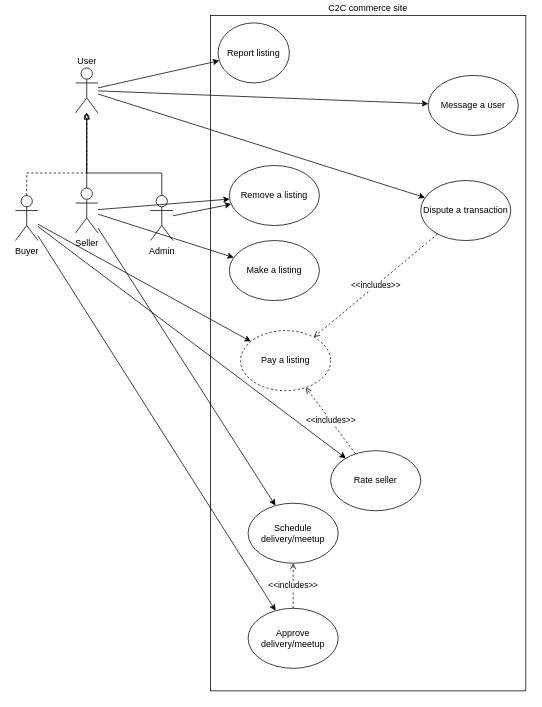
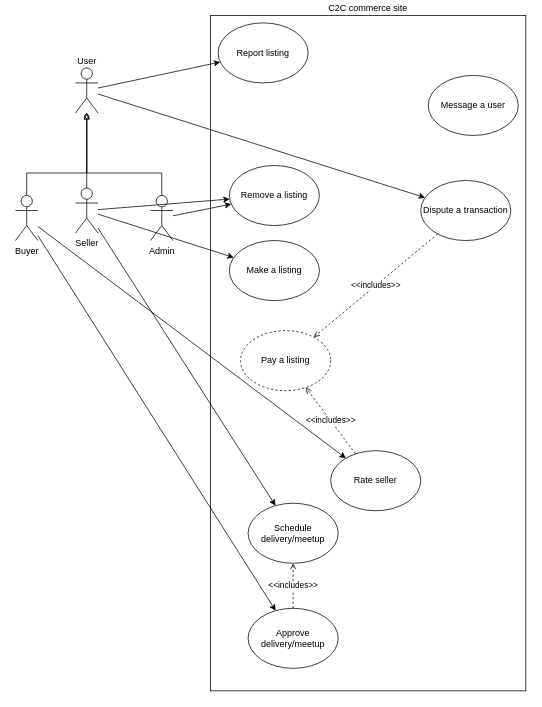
- <mxCell id="12" value="Report listing" style="ellipse;whiteSpace=wrap;html=1;" vertex="1" parent="1"><mxGeometry x="290" y="30" width="95" height="80" as="geometry" /></mxCell>
+ <mxCell id="12" value="Report listing" style="ellipse;whiteSpace=wrap;html=1;" vertex="1" parent="1"><mxGeometry x="290" y="30" width="120" height="80" as="geometry" /></mxCell>
- <mxCell id="4" style="rounded=0;orthogonalLoop=1;jettySize=auto;html=1;" edge="1" parent="1" source="6" target="23"><mxGeometry relative="1" as="geometry" /></mxCell>
- <mxCell id="16" style="edgeStyle=orthogonalEdgeStyle;rounded=0;orthogonalLoop=1;jettySize=auto;html=1;endArrow=block;endFill=0;dashed=1;" edge="1" parent="1" source="21" target="6"><mxGeometry relative="1" as="geometry"><Array as="points"><mxPoint x="35" y="230" /><mxPoint x="115" y="230" /></Array></mxGeometry></mxCell>
+ <mxCell id="16" style="edgeStyle=orthogonalEdgeStyle;rounded=0;orthogonalLoop=1;jettySize=auto;html=1;endArrow=block;endFill=0;" edge="1" parent="1" source="21" target="6"><mxGeometry relative="1" as="geometry"><Array as="points"><mxPoint x="35" y="230" /><mxPoint x="115" y="230" /></Array></mxGeometry></mxCell>
- <mxCell id="18" style="rounded=0;orthogonalLoop=1;jettySize=auto;html=1;" edge="1" parent="1" source="21" target="22"><mxGeometry relative="1" as="geometry" /></mxCell>
